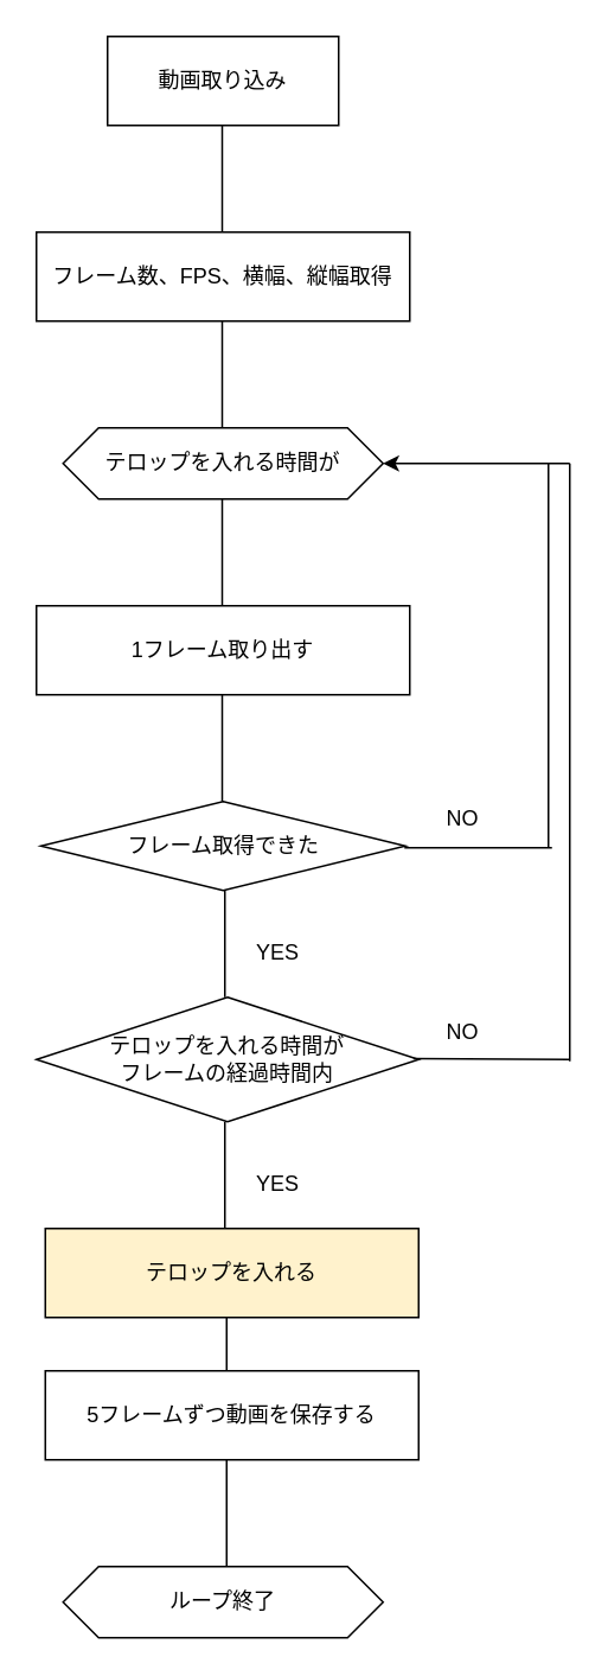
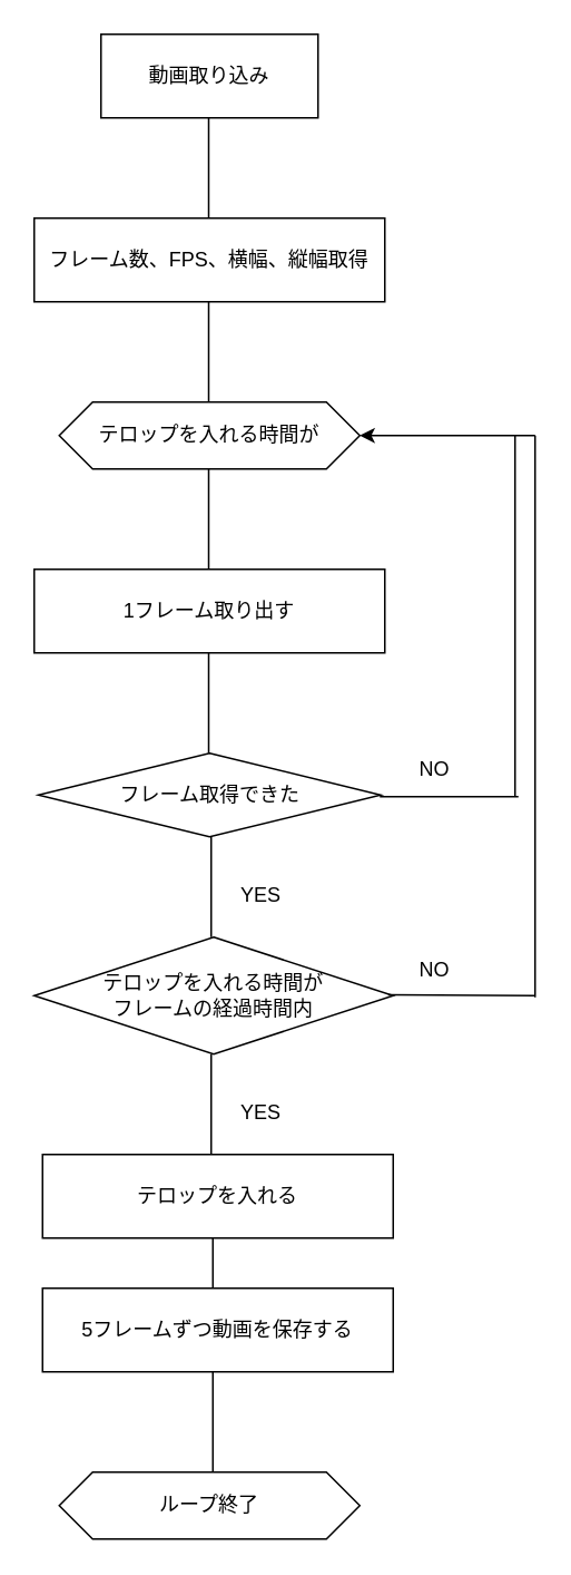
- <mxCell id="24" value="テロップを入れる" style="rounded=0;whiteSpace=wrap;html=1;fillColor=#fff2cc;" vertex="1" parent="1"><mxGeometry x="25" y="690" width="210" height="50" as="geometry" /></mxCell>
+ <mxCell id="24" value="テロップを入れる" style="rounded=0;whiteSpace=wrap;html=1;" vertex="1" parent="1"><mxGeometry x="25" y="690" width="210" height="50" as="geometry" /></mxCell>
